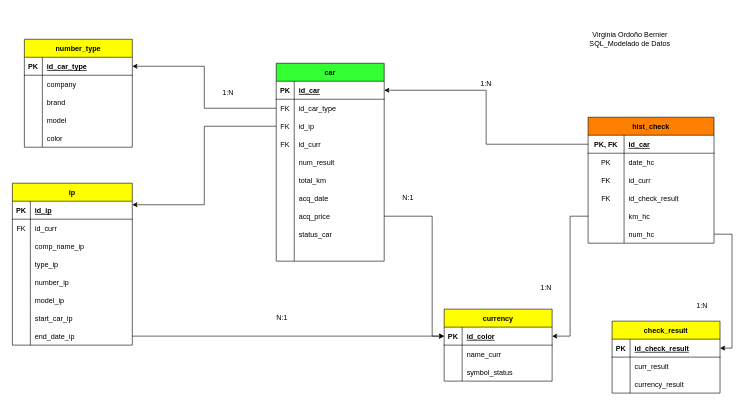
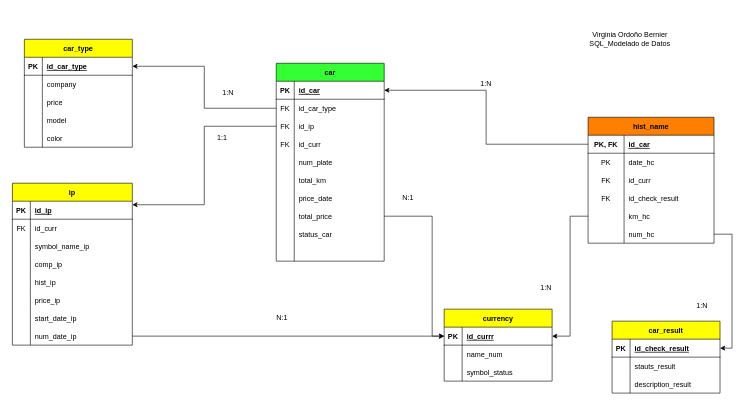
- <mxCell id="2" value="number_type" style="shape=table;startSize=30;container=1;collapsible=1;childLayout=tableLayout;fixedRows=1;rowLines=0;fontStyle=1;align=center;resizeLast=1;fillColor=#FFFF00;" parent="1" vertex="1"><mxGeometry x="40" y="65" width="180" height="180" as="geometry" /></mxCell>
+ <mxCell id="2" value="car_type" style="shape=table;startSize=30;container=1;collapsible=1;childLayout=tableLayout;fixedRows=1;rowLines=0;fontStyle=1;align=center;resizeLast=1;fillColor=#FFFF00;" parent="1" vertex="1"><mxGeometry x="40" y="65" width="180" height="180" as="geometry" /></mxCell>
- <mxCell id="11" value="brand" style="shape=partialRectangle;connectable=0;fillColor=none;top=0;left=0;bottom=0;right=0;align=left;spacingLeft=6;overflow=hidden;" parent="9" vertex="1"><mxGeometry x="30" width="150" height="30" as="geometry"><mxRectangle width="150" height="30" as="alternateBounds" /></mxGeometry></mxCell>
+ <mxCell id="11" value="price" style="shape=partialRectangle;connectable=0;fillColor=none;top=0;left=0;bottom=0;right=0;align=left;spacingLeft=6;overflow=hidden;" parent="9" vertex="1"><mxGeometry x="30" width="150" height="30" as="geometry"><mxRectangle width="150" height="30" as="alternateBounds" /></mxGeometry></mxCell>
- <mxCell id="58" value="hist_check" style="shape=table;startSize=30;container=1;collapsible=1;childLayout=tableLayout;fixedRows=1;rowLines=0;fontStyle=1;align=center;resizeLast=1;fillColor=#FF8000;" parent="1" vertex="1"><mxGeometry x="980" y="195" width="210" height="210" as="geometry" /></mxCell>
+ <mxCell id="58" value="hist_name" style="shape=table;startSize=30;container=1;collapsible=1;childLayout=tableLayout;fixedRows=1;rowLines=0;fontStyle=1;align=center;resizeLast=1;fillColor=#FF8000;" parent="1" vertex="1"><mxGeometry x="980" y="195" width="210" height="210" as="geometry" /></mxCell>
+ <mxCell id="45" value="1:1" style="text;html=1;strokeColor=none;fillColor=none;align=center;verticalAlign=middle;whiteSpace=wrap;rounded=0;" parent="1" vertex="1"><mxGeometry x="340" y="215" width="60" height="30" as="geometry" /></mxCell>
- <mxCell id="106" value="num_result" style="shape=partialRectangle;connectable=0;fillColor=none;top=0;left=0;bottom=0;right=0;align=left;spacingLeft=6;overflow=hidden;" parent="104" vertex="1"><mxGeometry x="30" width="150" height="30" as="geometry"><mxRectangle width="150" height="30" as="alternateBounds" /></mxGeometry></mxCell>
+ <mxCell id="106" value="num_plate" style="shape=partialRectangle;connectable=0;fillColor=none;top=0;left=0;bottom=0;right=0;align=left;spacingLeft=6;overflow=hidden;" parent="104" vertex="1"><mxGeometry x="30" width="150" height="30" as="geometry"><mxRectangle width="150" height="30" as="alternateBounds" /></mxGeometry></mxCell>
- <mxCell id="112" value="acq_date" style="shape=partialRectangle;connectable=0;fillColor=none;top=0;left=0;bottom=0;right=0;align=left;spacingLeft=6;overflow=hidden;" parent="110" vertex="1"><mxGeometry x="30" width="150" height="30" as="geometry"><mxRectangle width="150" height="30" as="alternateBounds" /></mxGeometry></mxCell>
+ <mxCell id="112" value="price_date" style="shape=partialRectangle;connectable=0;fillColor=none;top=0;left=0;bottom=0;right=0;align=left;spacingLeft=6;overflow=hidden;" parent="110" vertex="1"><mxGeometry x="30" width="150" height="30" as="geometry"><mxRectangle width="150" height="30" as="alternateBounds" /></mxGeometry></mxCell>
- <mxCell id="115" value="acq_price" style="shape=partialRectangle;connectable=0;fillColor=none;top=0;left=0;bottom=0;right=0;align=left;spacingLeft=6;overflow=hidden;" parent="113" vertex="1"><mxGeometry x="30" width="150" height="30" as="geometry"><mxRectangle width="150" height="30" as="alternateBounds" /></mxGeometry></mxCell>
+ <mxCell id="115" value="total_price" style="shape=partialRectangle;connectable=0;fillColor=none;top=0;left=0;bottom=0;right=0;align=left;spacingLeft=6;overflow=hidden;" parent="113" vertex="1"><mxGeometry x="30" width="150" height="30" as="geometry"><mxRectangle width="150" height="30" as="alternateBounds" /></mxGeometry></mxCell>
- <mxCell id="29" value="comp_name_ip" style="shape=partialRectangle;connectable=0;fillColor=none;top=0;left=0;bottom=0;right=0;align=left;spacingLeft=6;overflow=hidden;" parent="27" vertex="1"><mxGeometry x="30" width="170" height="30" as="geometry"><mxRectangle width="170" height="30" as="alternateBounds" /></mxGeometry></mxCell>
+ <mxCell id="29" value="symbol_name_ip" style="shape=partialRectangle;connectable=0;fillColor=none;top=0;left=0;bottom=0;right=0;align=left;spacingLeft=6;overflow=hidden;" parent="27" vertex="1"><mxGeometry x="30" width="170" height="30" as="geometry"><mxRectangle width="170" height="30" as="alternateBounds" /></mxGeometry></mxCell>
- <mxCell id="32" value="type_ip" style="shape=partialRectangle;connectable=0;fillColor=none;top=0;left=0;bottom=0;right=0;align=left;spacingLeft=6;overflow=hidden;" parent="30" vertex="1"><mxGeometry x="30" width="170" height="30" as="geometry"><mxRectangle width="170" height="30" as="alternateBounds" /></mxGeometry></mxCell>
+ <mxCell id="32" value="comp_ip" style="shape=partialRectangle;connectable=0;fillColor=none;top=0;left=0;bottom=0;right=0;align=left;spacingLeft=6;overflow=hidden;" parent="30" vertex="1"><mxGeometry x="30" width="170" height="30" as="geometry"><mxRectangle width="170" height="30" as="alternateBounds" /></mxGeometry></mxCell>
- <mxCell id="35" value="number_ip" style="shape=partialRectangle;connectable=0;fillColor=none;top=0;left=0;bottom=0;right=0;align=left;spacingLeft=6;overflow=hidden;" parent="33" vertex="1"><mxGeometry x="30" width="170" height="30" as="geometry"><mxRectangle width="170" height="30" as="alternateBounds" /></mxGeometry></mxCell>
+ <mxCell id="35" value="hist_ip" style="shape=partialRectangle;connectable=0;fillColor=none;top=0;left=0;bottom=0;right=0;align=left;spacingLeft=6;overflow=hidden;" parent="33" vertex="1"><mxGeometry x="30" width="170" height="30" as="geometry"><mxRectangle width="170" height="30" as="alternateBounds" /></mxGeometry></mxCell>
- <mxCell id="38" value="model_ip" style="shape=partialRectangle;connectable=0;fillColor=none;top=0;left=0;bottom=0;right=0;align=left;spacingLeft=6;overflow=hidden;" parent="36" vertex="1"><mxGeometry x="30" width="170" height="30" as="geometry"><mxRectangle width="170" height="30" as="alternateBounds" /></mxGeometry></mxCell>
+ <mxCell id="38" value="price_ip" style="shape=partialRectangle;connectable=0;fillColor=none;top=0;left=0;bottom=0;right=0;align=left;spacingLeft=6;overflow=hidden;" parent="36" vertex="1"><mxGeometry x="30" width="170" height="30" as="geometry"><mxRectangle width="170" height="30" as="alternateBounds" /></mxGeometry></mxCell>
- <mxCell id="41" value="start_car_ip" style="shape=partialRectangle;connectable=0;fillColor=none;top=0;left=0;bottom=0;right=0;align=left;spacingLeft=6;overflow=hidden;" parent="39" vertex="1"><mxGeometry x="30" width="170" height="30" as="geometry"><mxRectangle width="170" height="30" as="alternateBounds" /></mxGeometry></mxCell>
+ <mxCell id="41" value="start_date_ip" style="shape=partialRectangle;connectable=0;fillColor=none;top=0;left=0;bottom=0;right=0;align=left;spacingLeft=6;overflow=hidden;" parent="39" vertex="1"><mxGeometry x="30" width="170" height="30" as="geometry"><mxRectangle width="170" height="30" as="alternateBounds" /></mxGeometry></mxCell>
- <mxCell id="47" value="check_result" style="shape=table;startSize=30;container=1;collapsible=1;childLayout=tableLayout;fixedRows=1;rowLines=0;fontStyle=1;align=center;resizeLast=1;fillColor=#FFFF00;" parent="1" vertex="1"><mxGeometry x="1020" y="535" width="180" height="120" as="geometry" /></mxCell>
+ <mxCell id="47" value="car_result" style="shape=table;startSize=30;container=1;collapsible=1;childLayout=tableLayout;fixedRows=1;rowLines=0;fontStyle=1;align=center;resizeLast=1;fillColor=#FFFF00;" parent="1" vertex="1"><mxGeometry x="1020" y="535" width="180" height="120" as="geometry" /></mxCell>
- <mxCell id="44" value="end_date_ip " style="shape=partialRectangle;connectable=0;fillColor=none;top=0;left=0;bottom=0;right=0;align=left;spacingLeft=6;overflow=hidden;" parent="42" vertex="1"><mxGeometry x="30" width="170" height="30" as="geometry"><mxRectangle width="170" height="30" as="alternateBounds" /></mxGeometry></mxCell>
+ <mxCell id="44" value="num_date_ip " style="shape=partialRectangle;connectable=0;fillColor=none;top=0;left=0;bottom=0;right=0;align=left;spacingLeft=6;overflow=hidden;" parent="42" vertex="1"><mxGeometry x="30" width="170" height="30" as="geometry"><mxRectangle width="170" height="30" as="alternateBounds" /></mxGeometry></mxCell>
- <mxCell id="82" value="id_color" style="shape=partialRectangle;connectable=0;fillColor=none;top=0;left=0;bottom=0;right=0;align=left;spacingLeft=6;fontStyle=5;overflow=hidden;" parent="80" vertex="1"><mxGeometry x="30" width="150" height="30" as="geometry"><mxRectangle width="150" height="30" as="alternateBounds" /></mxGeometry></mxCell>
+ <mxCell id="82" value="id_currr" style="shape=partialRectangle;connectable=0;fillColor=none;top=0;left=0;bottom=0;right=0;align=left;spacingLeft=6;fontStyle=5;overflow=hidden;" parent="80" vertex="1"><mxGeometry x="30" width="150" height="30" as="geometry"><mxRectangle width="150" height="30" as="alternateBounds" /></mxGeometry></mxCell>
- <mxCell id="85" value="name_curr" style="shape=partialRectangle;connectable=0;fillColor=none;top=0;left=0;bottom=0;right=0;align=left;spacingLeft=6;overflow=hidden;" parent="83" vertex="1"><mxGeometry x="30" width="150" height="30" as="geometry"><mxRectangle width="150" height="30" as="alternateBounds" /></mxGeometry></mxCell>
+ <mxCell id="85" value="name_num" style="shape=partialRectangle;connectable=0;fillColor=none;top=0;left=0;bottom=0;right=0;align=left;spacingLeft=6;overflow=hidden;" parent="83" vertex="1"><mxGeometry x="30" width="150" height="30" as="geometry"><mxRectangle width="150" height="30" as="alternateBounds" /></mxGeometry></mxCell>
- <mxCell id="53" value="curr_result" style="shape=partialRectangle;connectable=0;fillColor=none;top=0;left=0;bottom=0;right=0;align=left;spacingLeft=6;overflow=hidden;" parent="51" vertex="1"><mxGeometry x="30" width="150" height="30" as="geometry"><mxRectangle width="150" height="30" as="alternateBounds" /></mxGeometry></mxCell>
+ <mxCell id="53" value="stauts_result" style="shape=partialRectangle;connectable=0;fillColor=none;top=0;left=0;bottom=0;right=0;align=left;spacingLeft=6;overflow=hidden;" parent="51" vertex="1"><mxGeometry x="30" width="150" height="30" as="geometry"><mxRectangle width="150" height="30" as="alternateBounds" /></mxGeometry></mxCell>
- <mxCell id="56" value="currency_result" style="shape=partialRectangle;connectable=0;fillColor=none;top=0;left=0;bottom=0;right=0;align=left;spacingLeft=6;overflow=hidden;" parent="54" vertex="1"><mxGeometry x="30" width="150" height="30" as="geometry"><mxRectangle width="150" height="30" as="alternateBounds" /></mxGeometry></mxCell>
+ <mxCell id="56" value="description_result" style="shape=partialRectangle;connectable=0;fillColor=none;top=0;left=0;bottom=0;right=0;align=left;spacingLeft=6;overflow=hidden;" parent="54" vertex="1"><mxGeometry x="30" width="150" height="30" as="geometry"><mxRectangle width="150" height="30" as="alternateBounds" /></mxGeometry></mxCell>
